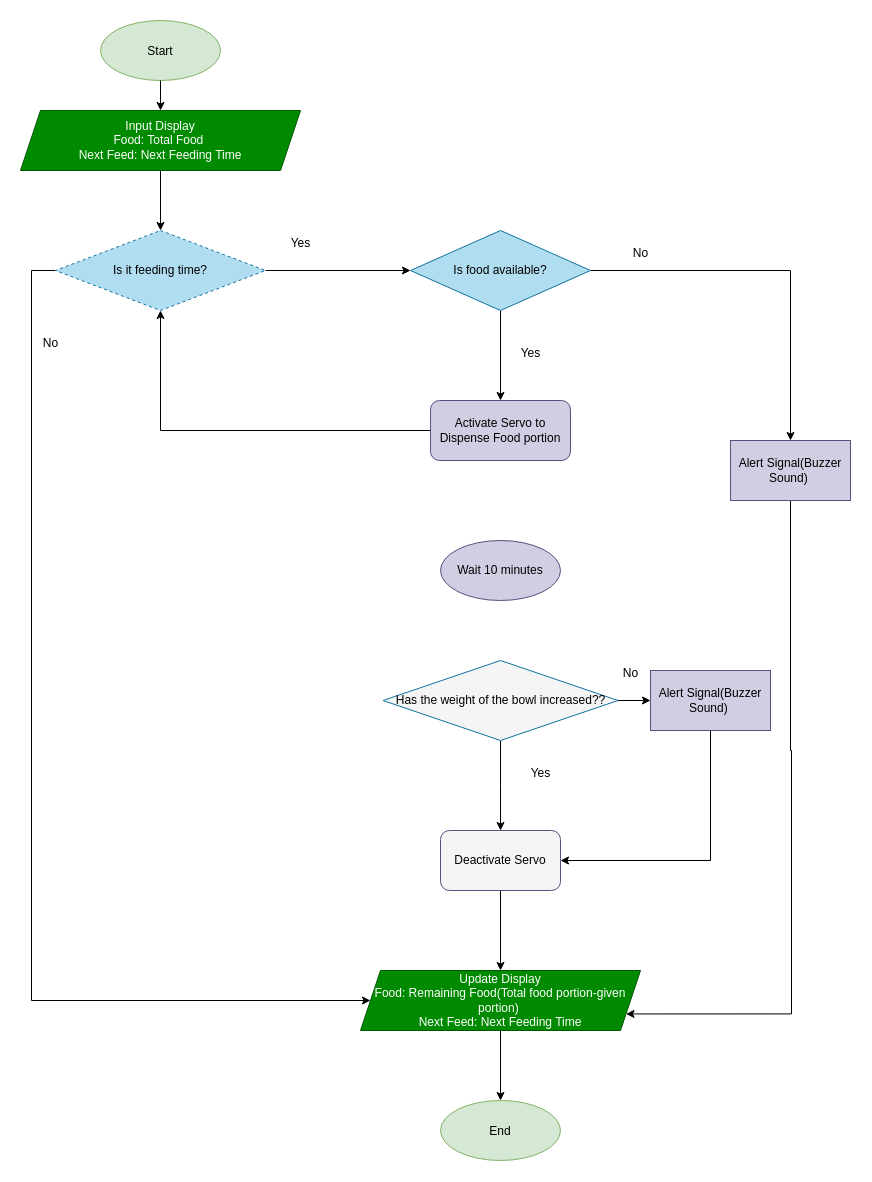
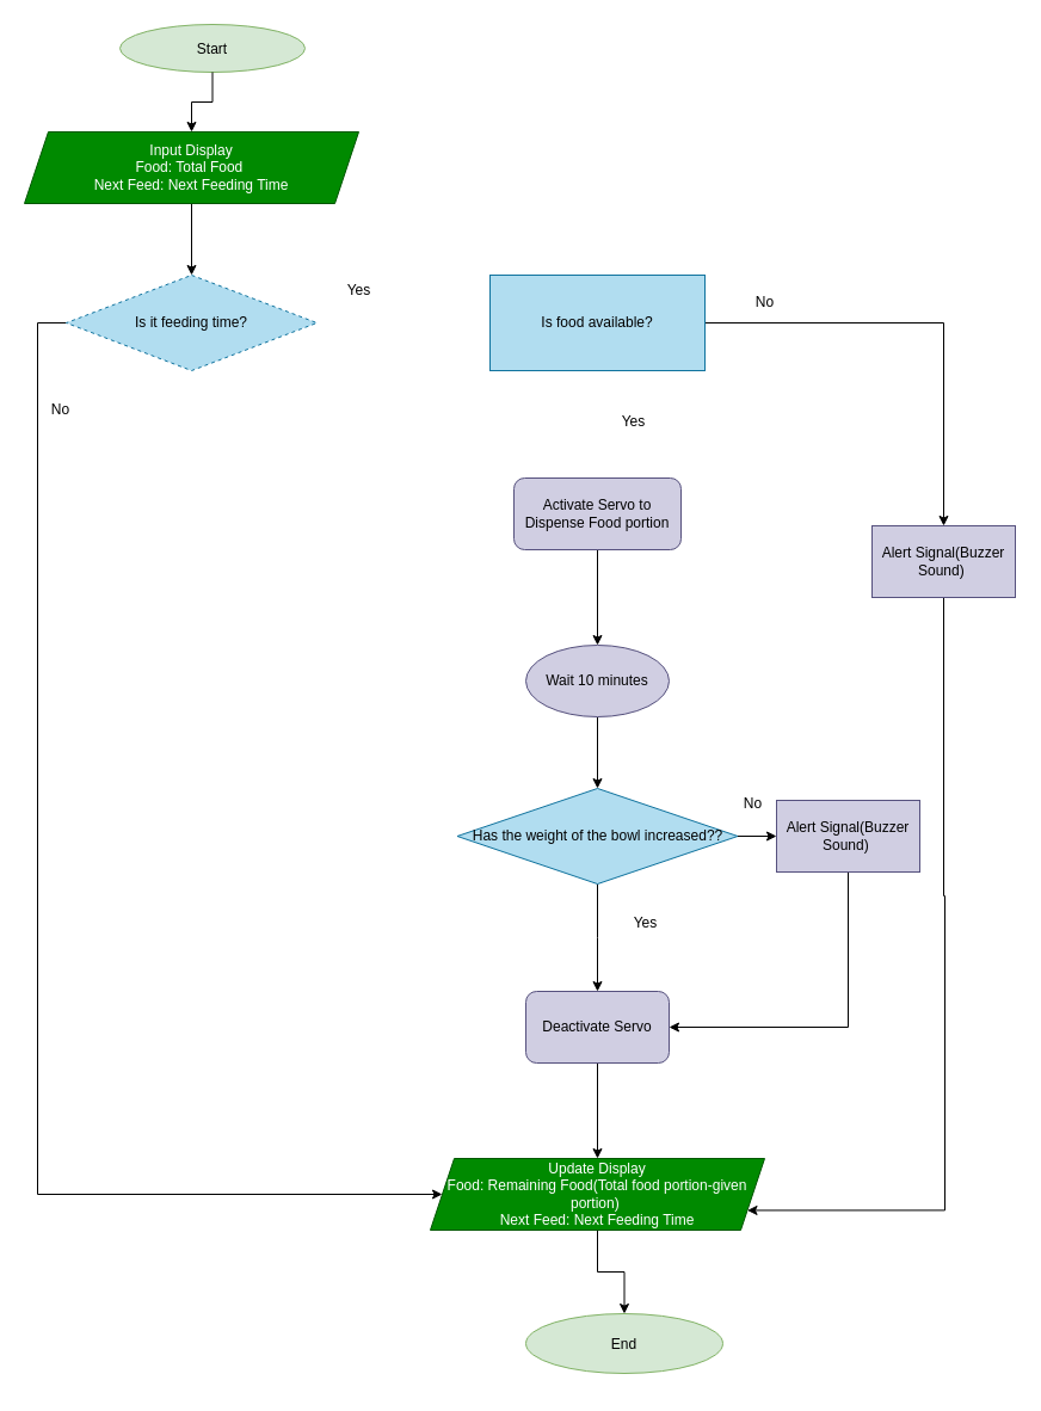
- <mxCell id="3" value="Start" style="shape=ellipse;fillColor=#d5e8d4;strokeColor=#82b366;" vertex="1" parent="1"><mxGeometry x="100" y="20" width="120" height="60" as="geometry" /></mxCell>
+ <mxCell id="3" value="Start" style="shape=ellipse;fillColor=#d5e8d4;strokeColor=#82b366;" vertex="1" parent="1"><mxGeometry x="100" y="20" width="155" height="40" as="geometry" /></mxCell>
- <mxCell id="4" value="" style="edgeStyle=orthogonalEdgeStyle;rounded=0;orthogonalLoop=1;jettySize=auto;html=1;" edge="1" parent="1" source="6" target="9"><mxGeometry relative="1" as="geometry" /></mxCell>
- <mxCell id="9" value="Is food available?" style="rhombus;whiteSpace=wrap;html=1;fillColor=#b1ddf0;strokeColor=#10739e;" vertex="1" parent="1"><mxGeometry x="410" y="230" width="180" height="80" as="geometry" /></mxCell>
+ <mxCell id="9" value="Is food available?" style="whiteSpace=wrap;html=1;fillColor=#b1ddf0;strokeColor=#10739e;rounded=0;" vertex="1" parent="1"><mxGeometry x="410" y="230" width="180" height="80" as="geometry" /></mxCell>
- <mxCell id="7" value="" style="edgeStyle=orthogonalEdgeStyle;rounded=0;orthogonalLoop=1;jettySize=auto;html=1;" edge="1" parent="1" source="9" target="11"><mxGeometry relative="1" as="geometry" /></mxCell>
- <mxCell id="10" value="" style="edgeStyle=orthogonalEdgeStyle;rounded=0;orthogonalLoop=1;jettySize=auto;html=1;" edge="1" parent="1" source="11" target="6"><mxGeometry relative="1" as="geometry" /></mxCell>
+ <mxCell id="10" value="" style="edgeStyle=orthogonalEdgeStyle;rounded=0;orthogonalLoop=1;jettySize=auto;html=1;" edge="1" parent="1" source="11" target="16"><mxGeometry relative="1" as="geometry" /></mxCell>
+ <mxCell id="15" value="" style="edgeStyle=orthogonalEdgeStyle;rounded=0;orthogonalLoop=1;jettySize=auto;html=1;" edge="1" parent="1" source="16" target="14"><mxGeometry relative="1" as="geometry" /></mxCell>
- <mxCell id="14" value="Has the weight of the bowl increased??" style="rhombus;whiteSpace=wrap;html=1;fillColor=#f5f5f5;strokeColor=#10739e;" vertex="1" parent="1"><mxGeometry x="382.5" y="660" width="235" height="80" as="geometry" /></mxCell>
+ <mxCell id="14" value="Has the weight of the bowl increased??" style="rhombus;whiteSpace=wrap;html=1;fillColor=#b1ddf0;strokeColor=#10739e;" vertex="1" parent="1"><mxGeometry x="382.5" y="660" width="235" height="80" as="geometry" /></mxCell>
- <mxCell id="19" value="Deactivate Servo" style="rounded=1;whiteSpace=wrap;html=1;fillColor=#f5f5f5;strokeColor=#56517e;" vertex="1" parent="1"><mxGeometry x="440" y="830" width="120" height="60" as="geometry" /></mxCell>
+ <mxCell id="19" value="Deactivate Servo" style="rounded=1;whiteSpace=wrap;html=1;fillColor=#d0cee2;strokeColor=#56517e;" vertex="1" parent="1"><mxGeometry x="440" y="830" width="120" height="60" as="geometry" /></mxCell>
- <mxCell id="20" value="End" style="shape=ellipse;fillColor=#d5e8d4;strokeColor=#82b366;" vertex="1" parent="1"><mxGeometry x="440" y="1100" width="120" height="60" as="geometry" /></mxCell>
+ <mxCell id="20" value="End" style="shape=ellipse;fillColor=#d5e8d4;strokeColor=#82b366;" vertex="1" parent="1"><mxGeometry x="440" y="1100" width="165" height="50" as="geometry" /></mxCell>
